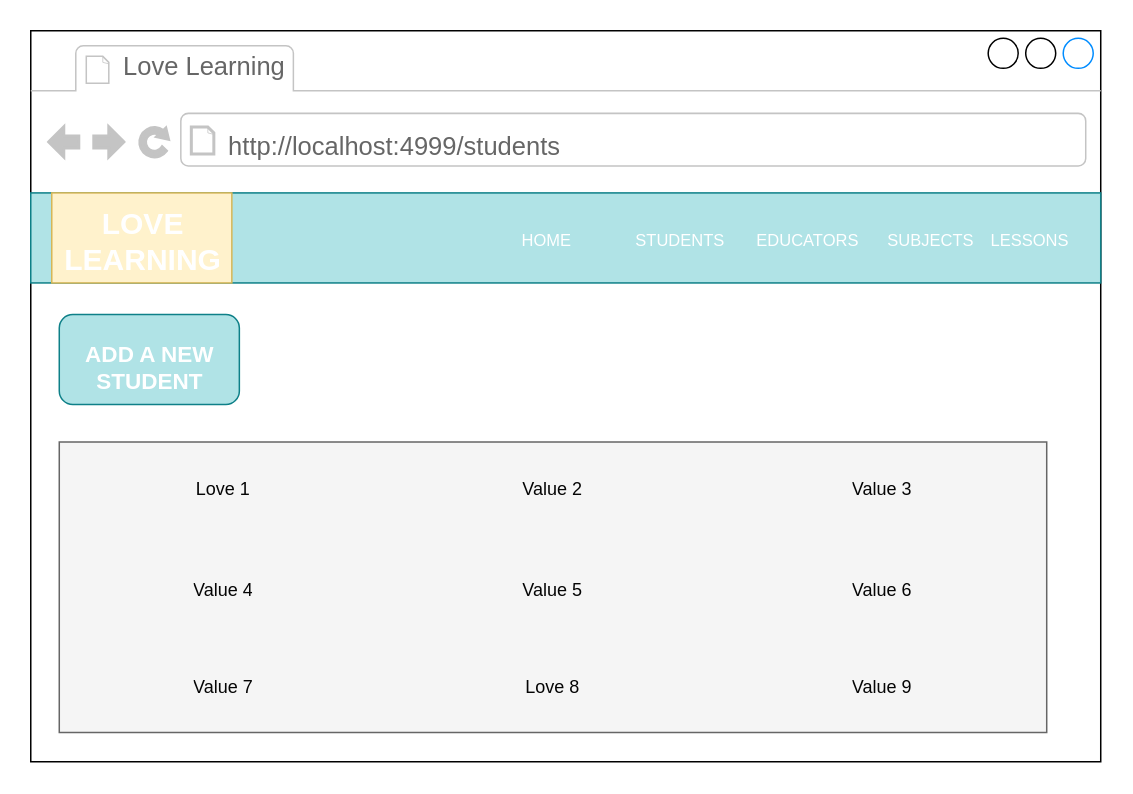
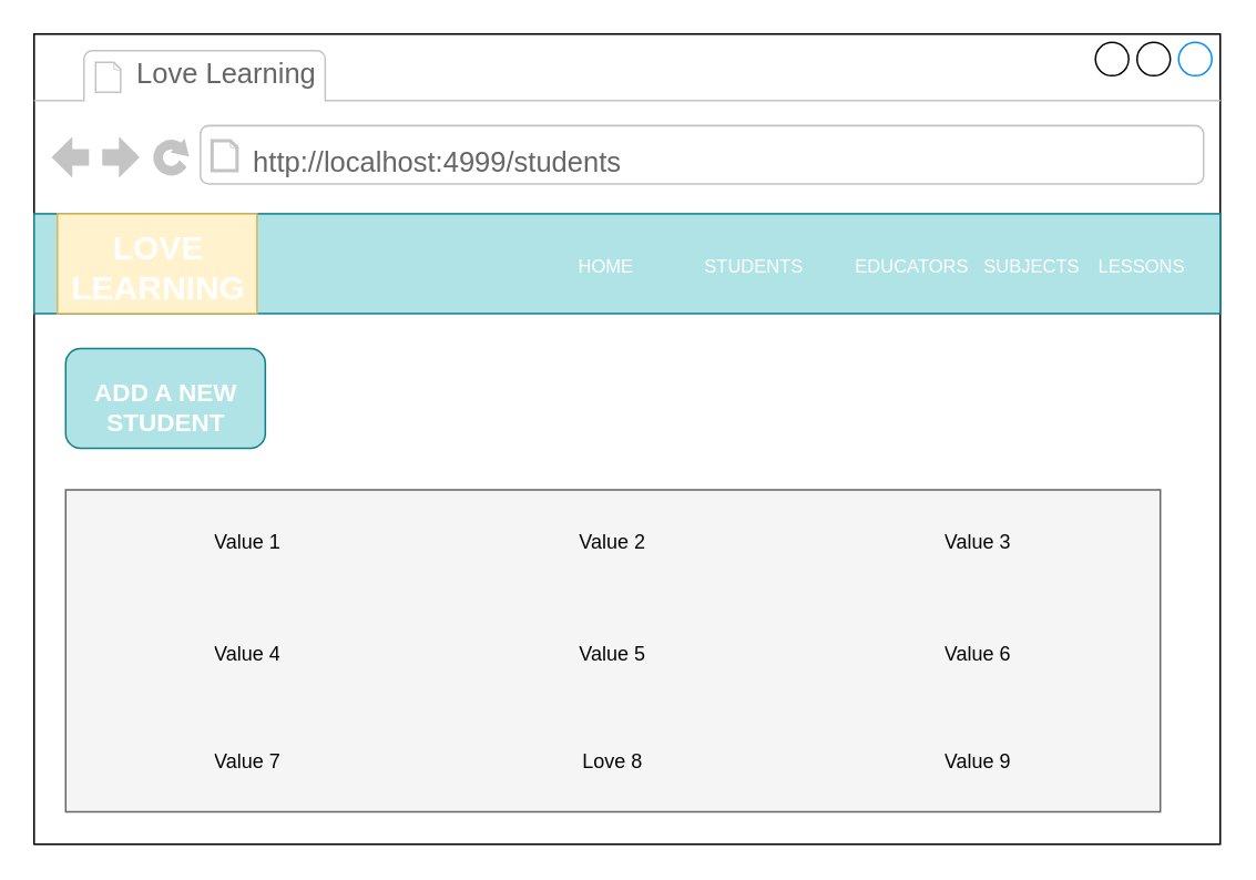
- <mxCell id="10" value="EDUCATORS" style="text;html=1;strokeColor=none;fillColor=none;align=center;verticalAlign=middle;whiteSpace=wrap;rounded=0;fontSize=11;fontColor=#FFFFFF;" vertex="1" parent="2"><mxGeometry x="488" y="125" width="60" height="30" as="geometry" /></mxCell>
+ <mxCell id="10" value="EDUCATORS" style="text;html=1;strokeColor=none;fillColor=none;align=center;verticalAlign=middle;whiteSpace=wrap;rounded=0;fontSize=11;fontColor=#FFFFFF;" vertex="1" parent="2"><mxGeometry x="498" y="125" width="60" height="30" as="geometry" /></mxCell>
- <mxCell id="17" value="&lt;font&gt;Love 1&lt;/font&gt;" style="shape=partialRectangle;html=1;whiteSpace=wrap;connectable=0;fillColor=none;top=0;left=0;bottom=0;right=0;overflow=hidden;fontSize=12;fontColor=#050505;" vertex="1" parent="16"><mxGeometry width="219" height="64" as="geometry"><mxRectangle width="219" height="64" as="alternateBounds" /></mxGeometry></mxCell>
+ <mxCell id="17" value="&lt;font&gt;Value 1&lt;/font&gt;" style="shape=partialRectangle;html=1;whiteSpace=wrap;connectable=0;fillColor=none;top=0;left=0;bottom=0;right=0;overflow=hidden;fontSize=12;fontColor=#050505;" vertex="1" parent="16"><mxGeometry width="219" height="64" as="geometry"><mxRectangle width="219" height="64" as="alternateBounds" /></mxGeometry></mxCell>
